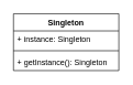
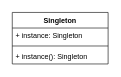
- <mxCell id="5" value="+ getInstance(): Singleton" style="text;strokeColor=none;fillColor=none;align=left;verticalAlign=top;spacingLeft=4;spacingRight=4;overflow=hidden;rotatable=0;points=[[0,0.5],[1,0.5]];portConstraint=eastwest;" parent="2" vertex="1"><mxGeometry y="60" width="160" height="26" as="geometry" /></mxCell>
+ <mxCell id="5" value="+ instance(): Singleton" style="text;strokeColor=none;fillColor=none;align=left;verticalAlign=top;spacingLeft=4;spacingRight=4;overflow=hidden;rotatable=0;points=[[0,0.5],[1,0.5]];portConstraint=eastwest;" parent="2" vertex="1"><mxGeometry y="60" width="160" height="26" as="geometry" /></mxCell>
